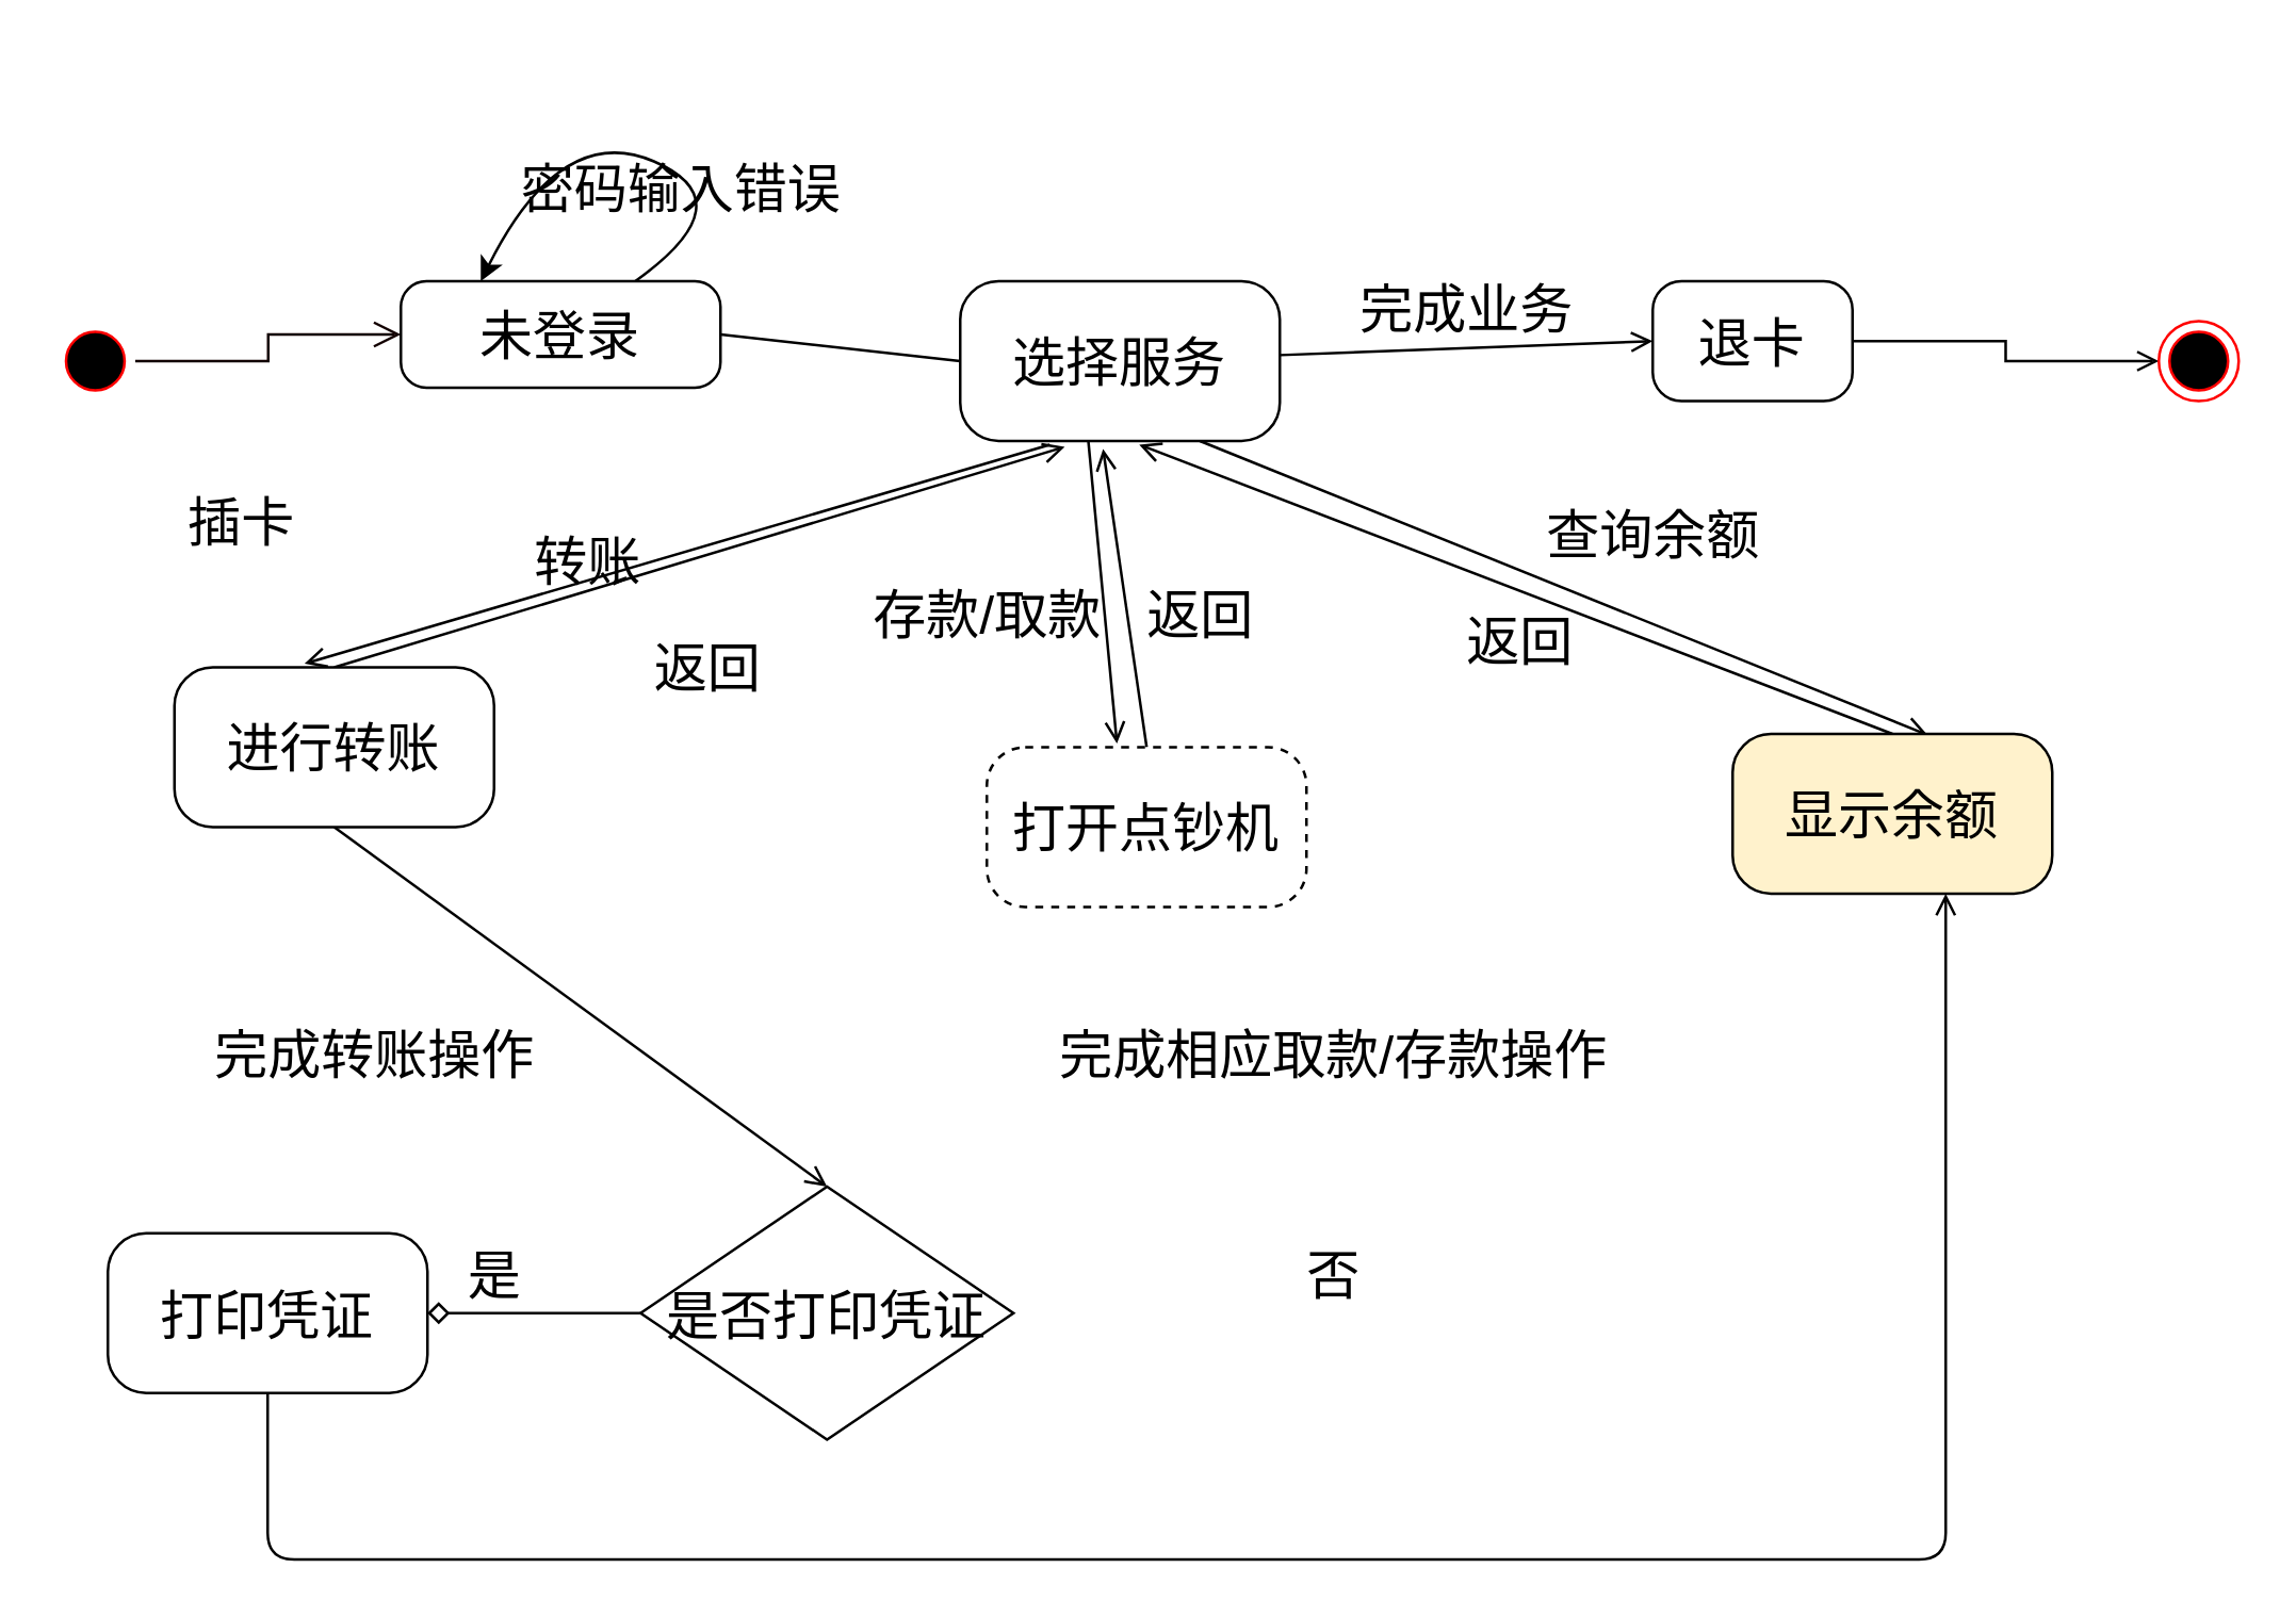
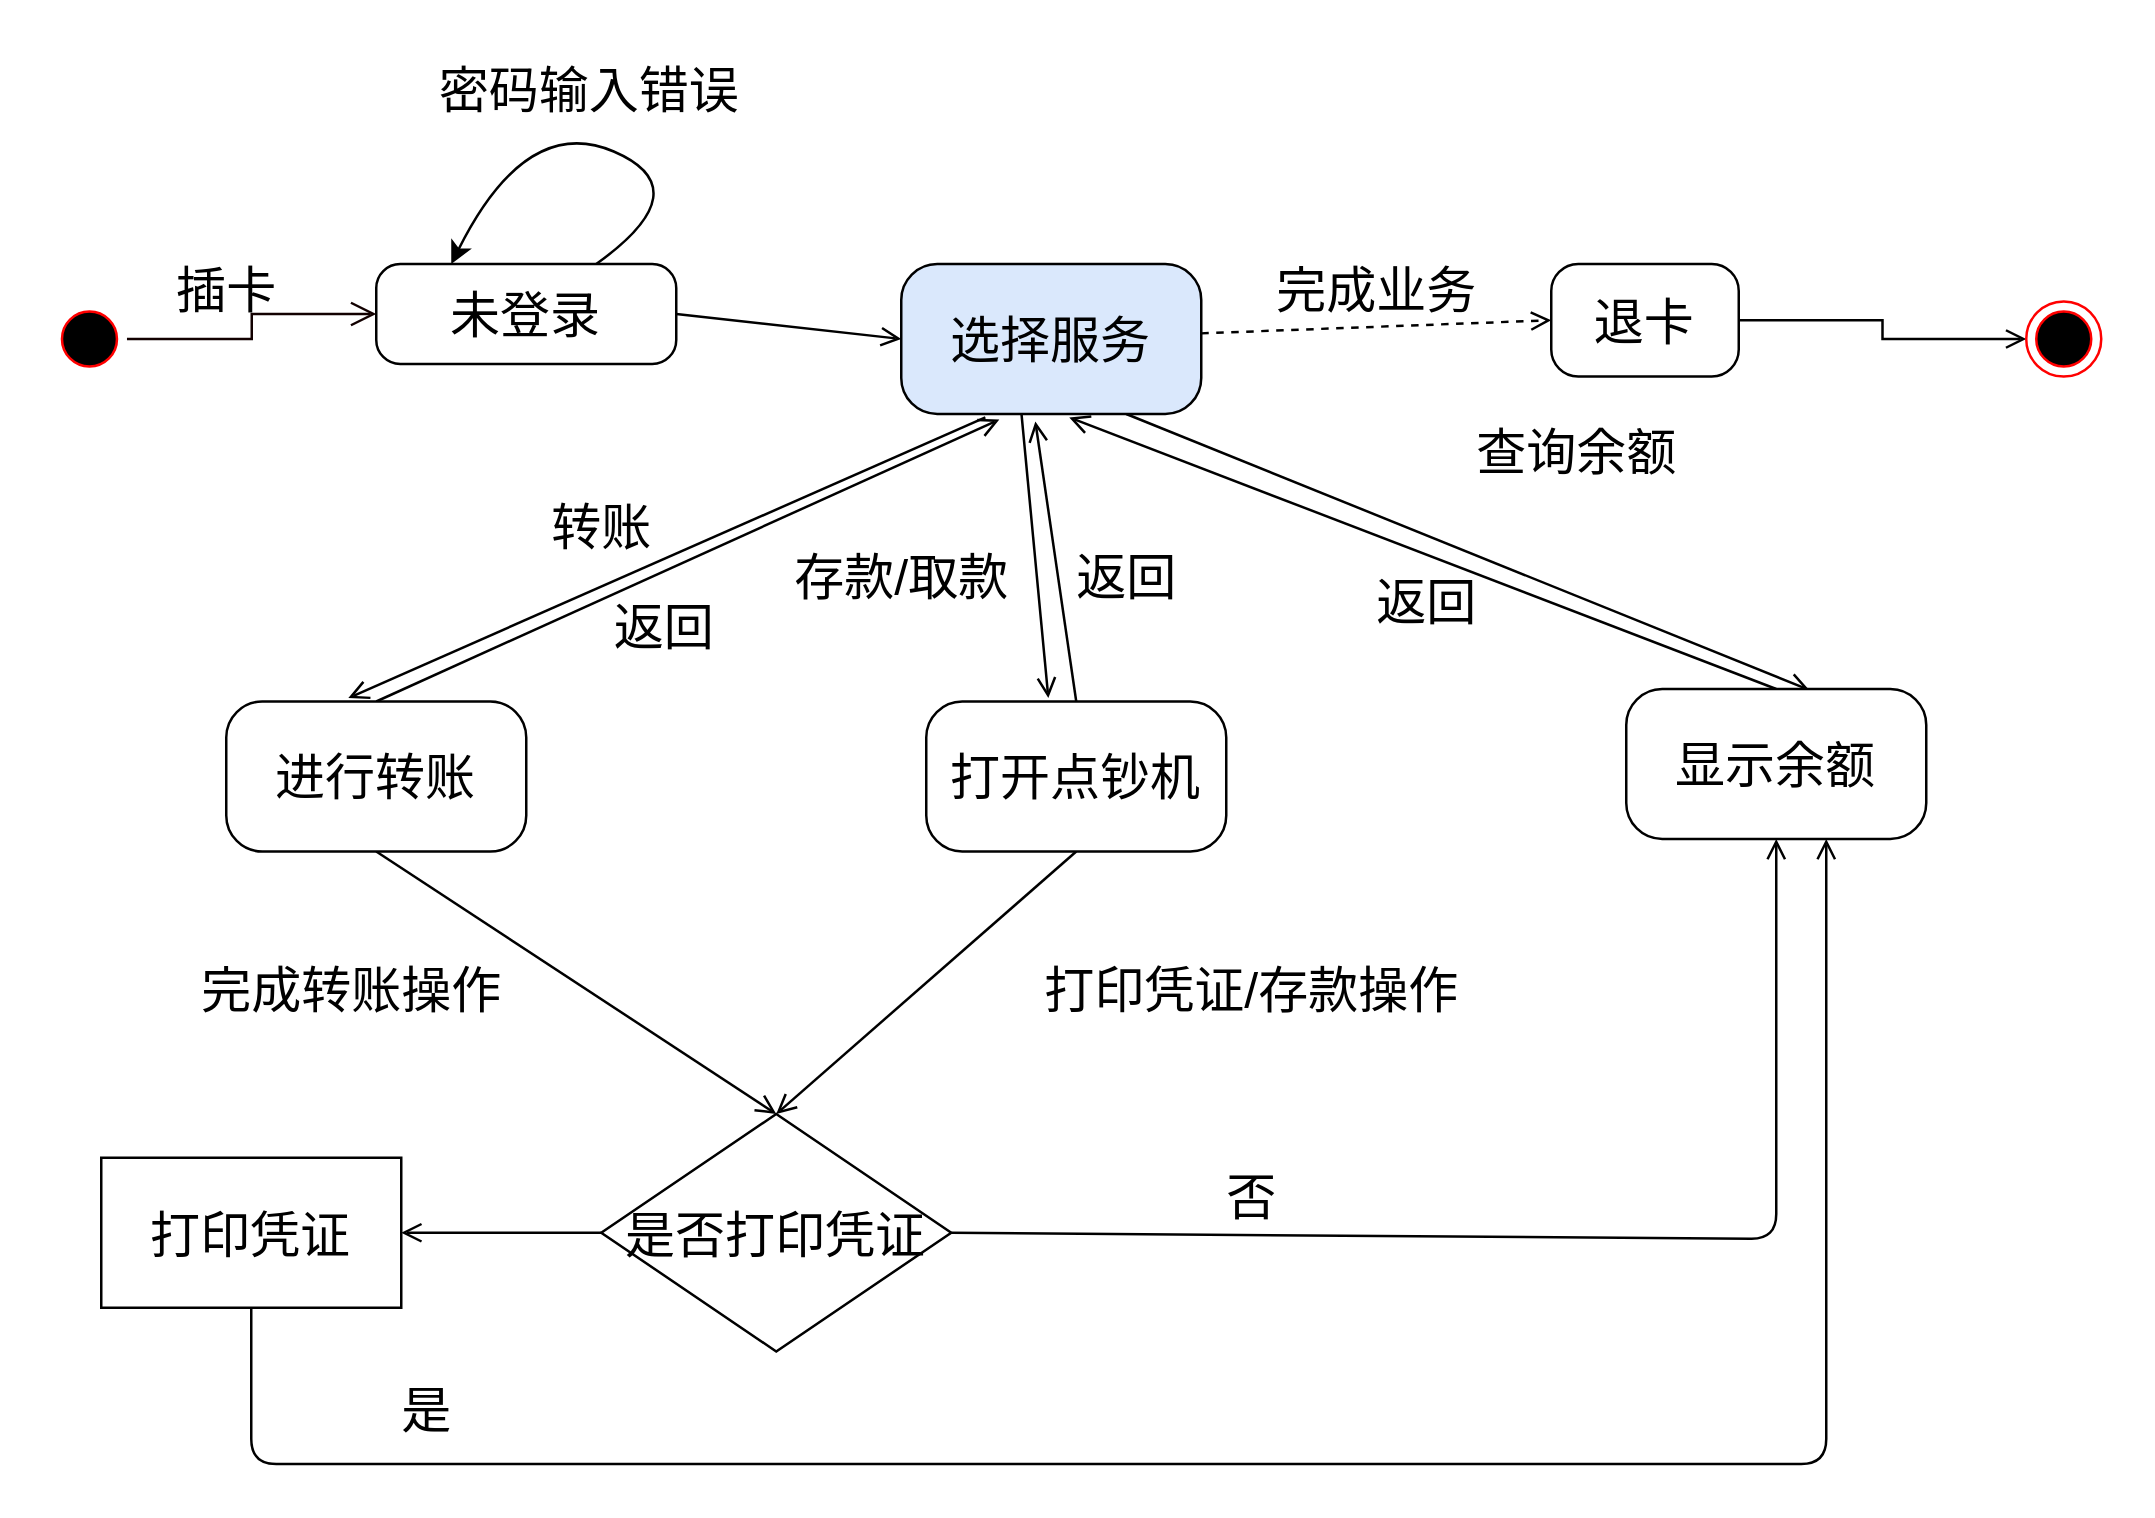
- <mxCell id="13" value="密码输入错误" style="text;html=1;align=center;verticalAlign=middle;resizable=0;points=[];autosize=1;strokeColor=none;fillColor=none;fontSize=20;" parent="1" vertex="1"><mxGeometry x="185" y="55" width="140" height="30" as="geometry" /></mxCell>
+ <mxCell id="13" value="密码输入错误" style="text;html=1;align=center;verticalAlign=middle;resizable=0;points=[];autosize=1;strokeColor=none;fillColor=none;fontSize=20;" parent="1" vertex="1"><mxGeometry x="165" y="20" width="140" height="30" as="geometry" /></mxCell>
- <mxCell id="8" style="edgeStyle=none;rounded=0;sketch=0;orthogonalLoop=1;jettySize=auto;html=1;entryX=0;entryY=0.5;entryDx=0;entryDy=0;fontSize=20;strokeWidth=1;endArrow=open;endFill=0;" parent="1" source="9" target="11" edge="1"><mxGeometry relative="1" as="geometry" /></mxCell>
+ <mxCell id="8" style="edgeStyle=none;rounded=0;sketch=0;orthogonalLoop=1;jettySize=auto;html=1;entryX=0;entryY=0.5;entryDx=0;entryDy=0;fontSize=20;strokeWidth=1;endArrow=open;endFill=0;dashed=1;" parent="1" source="9" target="11" edge="1"><mxGeometry relative="1" as="geometry" /></mxCell>
- <mxCell id="2" style="edgeStyle=none;rounded=0;sketch=0;orthogonalLoop=1;jettySize=auto;html=1;exitX=1;exitY=0.5;exitDx=0;exitDy=0;entryX=0;entryY=0.5;entryDx=0;entryDy=0;fontSize=20;strokeWidth=1;endArrow=none;endFill=0;" parent="1" source="3" target="9" edge="1"><mxGeometry relative="1" as="geometry" /></mxCell>
+ <mxCell id="2" style="edgeStyle=none;rounded=0;sketch=0;orthogonalLoop=1;jettySize=auto;html=1;exitX=1;exitY=0.5;exitDx=0;exitDy=0;entryX=0;entryY=0.5;entryDx=0;entryDy=0;fontSize=20;strokeWidth=1;endArrow=open;endFill=0;" parent="1" source="3" target="9" edge="1"><mxGeometry relative="1" as="geometry" /></mxCell>
- <mxCell id="9" value="选择服务" style="rounded=1;whiteSpace=wrap;html=1;arcSize=24;shadow=0;comic=0;labelBackgroundColor=none;fontFamily=Verdana;fontSize=20;align=center;" parent="1" vertex="1"><mxGeometry x="360" y="105" width="120" height="60" as="geometry" /></mxCell>
+ <mxCell id="9" value="选择服务" style="rounded=1;whiteSpace=wrap;html=1;arcSize=24;shadow=0;comic=0;labelBackgroundColor=none;fontFamily=Verdana;fontSize=20;align=center;fillColor=#dae8fc;" parent="1" vertex="1"><mxGeometry x="360" y="105" width="120" height="60" as="geometry" /></mxCell>
- <mxCell id="37" value="插卡" style="text;html=1;align=center;verticalAlign=middle;resizable=0;points=[];autosize=1;strokeColor=none;fillColor=none;fontSize=20;" parent="1" vertex="1"><mxGeometry x="60" y="180" width="60" height="30" as="geometry" /></mxCell>
+ <mxCell id="37" value="插卡" style="text;html=1;align=center;verticalAlign=middle;resizable=0;points=[];autosize=1;strokeColor=none;fillColor=none;fontSize=20;" parent="1" vertex="1"><mxGeometry x="60" y="100" width="60" height="30" as="geometry" /></mxCell>
- <mxCell id="20" value="查询余额" style="text;html=1;align=center;verticalAlign=middle;resizable=0;points=[];autosize=1;strokeColor=none;fillColor=none;fontSize=20;" parent="1" vertex="1"><mxGeometry x="570" y="185" width="100" height="30" as="geometry" /></mxCell>
+ <mxCell id="20" value="查询余额" style="text;html=1;align=center;verticalAlign=middle;resizable=0;points=[];autosize=1;strokeColor=none;fillColor=none;fontSize=20;" parent="1" vertex="1"><mxGeometry x="580" y="165" width="100" height="30" as="geometry" /></mxCell>
- <mxCell id="29" value="转账" style="text;html=1;align=center;verticalAlign=middle;resizable=0;points=[];autosize=1;strokeColor=none;fillColor=none;fontSize=20;" parent="1" vertex="1"><mxGeometry x="190" y="195" width="60" height="30" as="geometry" /></mxCell>
+ <mxCell id="29" value="转账" style="text;html=1;align=center;verticalAlign=middle;resizable=0;points=[];autosize=1;strokeColor=none;fillColor=none;fontSize=20;" parent="1" vertex="1"><mxGeometry x="210" y="195" width="60" height="30" as="geometry" /></mxCell>
- <mxCell id="19" value="存款/取款" style="text;html=1;align=center;verticalAlign=middle;resizable=0;points=[];autosize=1;strokeColor=none;fillColor=none;fontSize=20;" parent="1" vertex="1"><mxGeometry x="320" y="215" width="100" height="30" as="geometry" /></mxCell>
+ <mxCell id="19" value="存款/取款" style="text;html=1;align=center;verticalAlign=middle;resizable=0;points=[];autosize=1;strokeColor=none;fillColor=none;fontSize=20;" parent="1" vertex="1"><mxGeometry x="310" y="215" width="100" height="30" as="geometry" /></mxCell>
- <mxCell id="28" value="进行转账" style="rounded=1;whiteSpace=wrap;html=1;arcSize=24;shadow=0;comic=0;labelBackgroundColor=none;fontFamily=Verdana;fontSize=20;align=center;" parent="1" vertex="1"><mxGeometry x="65" y="250" width="120" height="60" as="geometry" /></mxCell>
+ <mxCell id="28" value="进行转账" style="rounded=1;whiteSpace=wrap;html=1;arcSize=24;shadow=0;comic=0;labelBackgroundColor=none;fontFamily=Verdana;fontSize=20;align=center;" parent="1" vertex="1"><mxGeometry x="90" y="280" width="120" height="60" as="geometry" /></mxCell>
- <mxCell id="18" value="显示余额" style="rounded=1;whiteSpace=wrap;html=1;arcSize=24;shadow=0;comic=0;labelBackgroundColor=none;fontFamily=Verdana;fontSize=20;align=center;fillColor=#fff2cc;" parent="1" vertex="1"><mxGeometry x="650" y="275" width="120" height="60" as="geometry" /></mxCell>
+ <mxCell id="18" value="显示余额" style="rounded=1;whiteSpace=wrap;html=1;arcSize=24;shadow=0;comic=0;labelBackgroundColor=none;fontFamily=Verdana;fontSize=20;align=center;" parent="1" vertex="1"><mxGeometry x="650" y="275" width="120" height="60" as="geometry" /></mxCell>
- <mxCell id="16" value="打开点钞机" style="rounded=1;whiteSpace=wrap;html=1;arcSize=24;shadow=0;comic=0;labelBackgroundColor=none;fontFamily=Verdana;fontSize=20;align=center;dashed=1;" parent="1" vertex="1"><mxGeometry x="370" y="280" width="120" height="60" as="geometry" /></mxCell>
+ <mxCell id="16" value="打开点钞机" style="rounded=1;whiteSpace=wrap;html=1;arcSize=24;shadow=0;comic=0;labelBackgroundColor=none;fontFamily=Verdana;fontSize=20;align=center;" parent="1" vertex="1"><mxGeometry x="370" y="280" width="120" height="60" as="geometry" /></mxCell>
+ <mxCell id="14" style="edgeStyle=none;rounded=0;sketch=0;orthogonalLoop=1;jettySize=auto;html=1;exitX=0.5;exitY=1;exitDx=0;exitDy=0;fontSize=20;strokeWidth=1;entryX=0.5;entryY=0;entryDx=0;entryDy=0;endArrow=open;endFill=0;" parent="1" source="16" target="24" edge="1"><mxGeometry relative="1" as="geometry"><mxPoint x="679.71" y="580" as="sourcePoint" /><mxPoint x="879.71" y="580" as="targetPoint" /></mxGeometry></mxCell>
- <mxCell id="21" value="完成相应取款/存款操作" style="text;html=1;align=center;verticalAlign=middle;resizable=0;points=[];autosize=1;strokeColor=none;fillColor=none;fontSize=20;" parent="1" vertex="1"><mxGeometry x="390" y="380" width="220" height="30" as="geometry" /></mxCell>
+ <mxCell id="21" value="打印凭证/存款操作" style="text;html=1;align=center;verticalAlign=middle;resizable=0;points=[];autosize=1;strokeColor=none;fillColor=none;fontSize=20;" parent="1" vertex="1"><mxGeometry x="390" y="380" width="220" height="30" as="geometry" /></mxCell>
- <mxCell id="34" value="是" style="text;html=1;align=center;verticalAlign=middle;resizable=0;points=[];autosize=1;strokeColor=none;fillColor=none;fontSize=20;" parent="1" vertex="1"><mxGeometry x="165" y="462.5" width="40" height="30" as="geometry" /></mxCell>
+ <mxCell id="34" value="是" style="text;html=1;align=center;verticalAlign=middle;resizable=0;points=[];autosize=1;strokeColor=none;fillColor=none;fontSize=20;" parent="1" vertex="1"><mxGeometry x="150" y="547.5" width="40" height="30" as="geometry" /></mxCell>
- <mxCell id="33" value="打印凭证" style="rounded=1;whiteSpace=wrap;html=1;arcSize=24;shadow=0;comic=0;labelBackgroundColor=none;fontFamily=Verdana;fontSize=20;align=center;" parent="1" vertex="1"><mxGeometry x="40" y="462.5" width="120" height="60" as="geometry" /></mxCell>
+ <mxCell id="33" value="打印凭证" style="whiteSpace=wrap;html=1;arcSize=24;shadow=0;comic=0;labelBackgroundColor=none;fontFamily=Verdana;fontSize=20;align=center;rounded=0;" parent="1" vertex="1"><mxGeometry x="40" y="462.5" width="120" height="60" as="geometry" /></mxCell>
- <mxCell id="22" style="edgeStyle=none;rounded=0;sketch=0;orthogonalLoop=1;jettySize=auto;html=1;exitX=0;exitY=0.5;exitDx=0;exitDy=0;fontSize=20;strokeWidth=1;entryX=1;entryY=0.5;entryDx=0;entryDy=0;endArrow=diamond;endFill=0;exitPerimeter=0;" parent="1" source="24" target="33" edge="1"><mxGeometry relative="1" as="geometry"><mxPoint x="150" y="495" as="targetPoint" /><mxPoint x="230" y="492.5" as="sourcePoint" /></mxGeometry></mxCell>
+ <mxCell id="22" style="edgeStyle=none;rounded=0;sketch=0;orthogonalLoop=1;jettySize=auto;html=1;exitX=0;exitY=0.5;exitDx=0;exitDy=0;fontSize=20;strokeWidth=1;entryX=1;entryY=0.5;entryDx=0;entryDy=0;endArrow=open;endFill=0;exitPerimeter=0;" parent="1" source="24" target="33" edge="1"><mxGeometry relative="1" as="geometry"><mxPoint x="150" y="495" as="targetPoint" /><mxPoint x="230" y="492.5" as="sourcePoint" /></mxGeometry></mxCell>
+ <mxCell id="23" style="edgeStyle=none;rounded=1;sketch=0;orthogonalLoop=1;jettySize=auto;html=1;fontSize=20;strokeWidth=1;exitX=1;exitY=0.5;exitDx=0;exitDy=0;entryX=0.5;entryY=1;entryDx=0;entryDy=0;endArrow=open;endFill=0;" parent="1" source="24" target="18" edge="1"><mxGeometry relative="1" as="geometry"><mxPoint x="619.71" y="335" as="targetPoint" /><mxPoint x="439.42" y="531.504" as="sourcePoint" /><Array as="points"><mxPoint x="710" y="495" /></Array></mxGeometry></mxCell>
